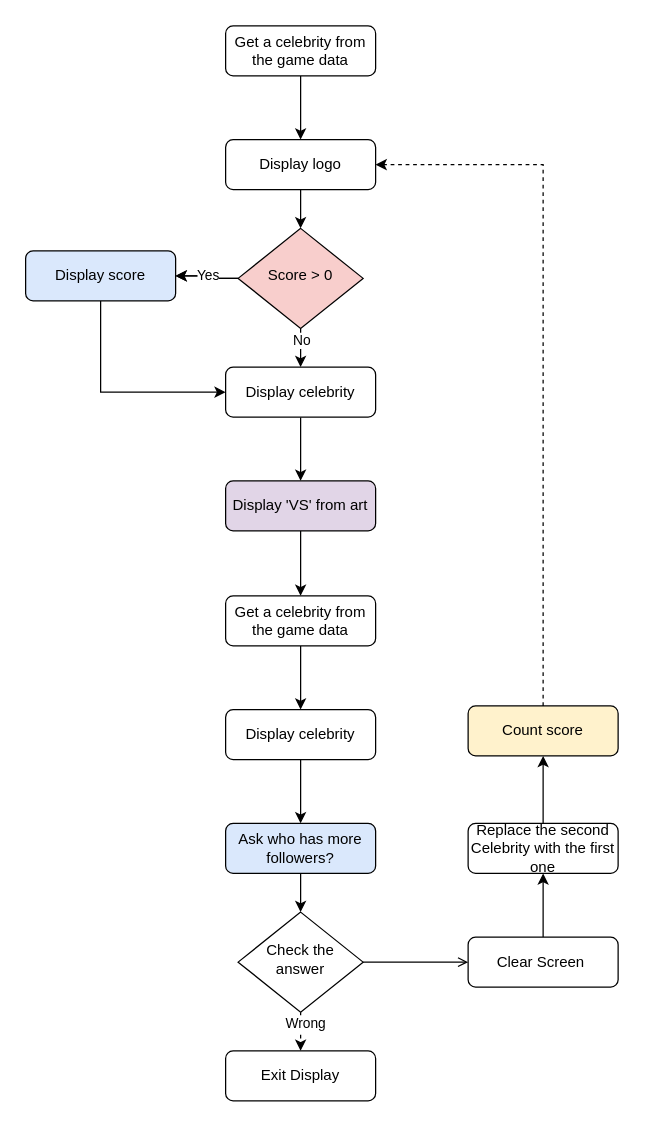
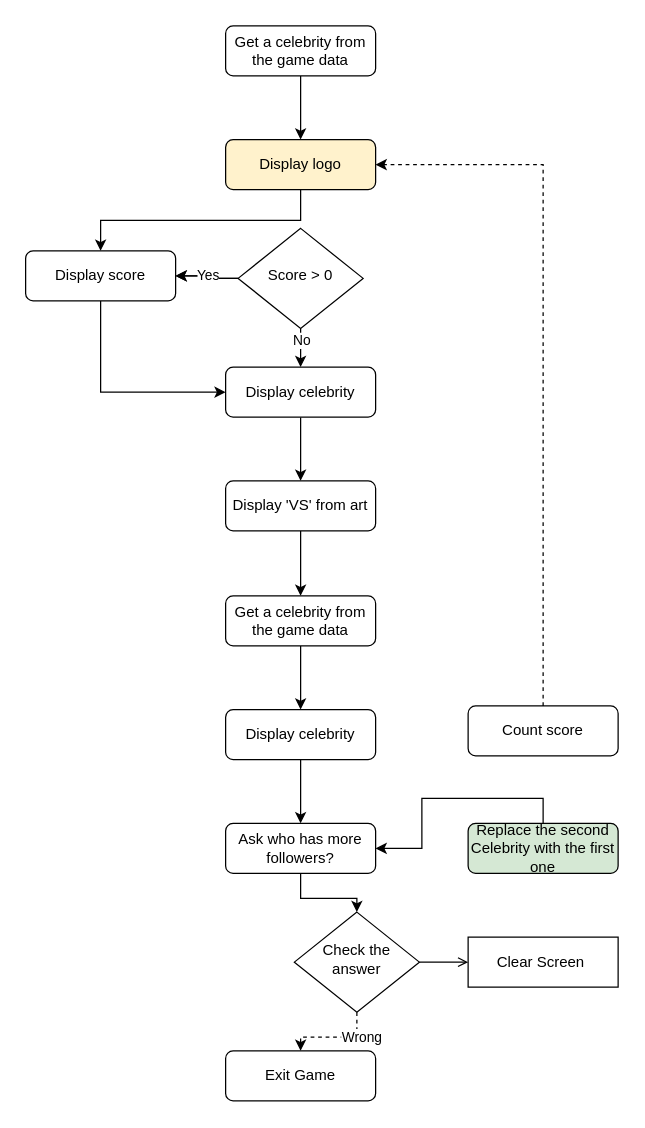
- <mxCell id="10" value="Display logo" style="rounded=1;whiteSpace=wrap;html=1;fontSize=12;glass=0;strokeWidth=1;shadow=0;" parent="1" vertex="1"><mxGeometry x="180" y="111" width="120" height="40" as="geometry" /></mxCell>
+ <mxCell id="10" value="Display logo" style="rounded=1;whiteSpace=wrap;html=1;fontSize=12;glass=0;strokeWidth=1;shadow=0;fillColor=#fff2cc;" parent="1" vertex="1"><mxGeometry x="180" y="111" width="120" height="40" as="geometry" /></mxCell>
- <mxCell id="28" value="" style="edgeStyle=orthogonalEdgeStyle;rounded=0;orthogonalLoop=1;jettySize=auto;html=1;exitX=0.5;exitY=1;exitDx=0;exitDy=0;" edge="1" parent="1" source="10" target="32"><mxGeometry relative="1" as="geometry"><mxPoint x="240" y="130" as="sourcePoint" /><mxPoint x="240" y="250" as="targetPoint" /></mxGeometry></mxCell>
+ <mxCell id="28" value="" style="edgeStyle=orthogonalEdgeStyle;rounded=0;orthogonalLoop=1;jettySize=auto;html=1;exitX=0.5;exitY=1;exitDx=0;exitDy=0;" edge="1" parent="1" source="10" target="34"><mxGeometry relative="1" as="geometry"><mxPoint x="240" y="130" as="sourcePoint" /><mxPoint x="240" y="250" as="targetPoint" /></mxGeometry></mxCell>
- <mxCell id="34" value="Display score" style="rounded=1;whiteSpace=wrap;html=1;fontSize=12;glass=0;strokeWidth=1;shadow=0;fillColor=#dae8fc;" vertex="1" parent="1"><mxGeometry y="200" width="120" height="40" as="geometry" x="20" /></mxCell>
+ <mxCell id="34" value="Display score" style="rounded=1;whiteSpace=wrap;html=1;fontSize=12;glass=0;strokeWidth=1;shadow=0;" vertex="1" parent="1"><mxGeometry y="200" width="120" height="40" as="geometry" x="20" /></mxCell>
- <mxCell id="32" value="Score &amp;gt; 0" style="rhombus;whiteSpace=wrap;html=1;shadow=0;fontFamily=Helvetica;fontSize=12;align=center;strokeWidth=1;spacing=6;spacingTop=-4;fillColor=#f8cecc;" vertex="1" parent="1"><mxGeometry x="190" y="182" width="100" height="80" as="geometry" /></mxCell>
+ <mxCell id="32" value="Score &amp;gt; 0" style="rhombus;whiteSpace=wrap;html=1;shadow=0;fontFamily=Helvetica;fontSize=12;align=center;strokeWidth=1;spacing=6;spacingTop=-4;" vertex="1" parent="1"><mxGeometry x="190" y="182" width="100" height="80" as="geometry" /></mxCell>
- <mxCell id="12" value="Display 'VS' from art" style="rounded=1;whiteSpace=wrap;html=1;fontSize=12;glass=0;strokeWidth=1;shadow=0;fillColor=#e1d5e7;" vertex="1" parent="1"><mxGeometry x="180" y="384" width="120" height="40" as="geometry" /></mxCell>
+ <mxCell id="12" value="Display 'VS' from art" style="rounded=1;whiteSpace=wrap;html=1;fontSize=12;glass=0;strokeWidth=1;shadow=0;" vertex="1" parent="1"><mxGeometry x="180" y="384" width="120" height="40" as="geometry" /></mxCell>
- <mxCell id="27" value="Count score" style="rounded=1;whiteSpace=wrap;html=1;fontSize=12;glass=0;strokeWidth=1;shadow=0;fillColor=#fff2cc;" vertex="1" parent="1"><mxGeometry x="374" y="564" width="120" height="40" as="geometry" /></mxCell>
+ <mxCell id="27" value="Count score" style="rounded=1;whiteSpace=wrap;html=1;fontSize=12;glass=0;strokeWidth=1;shadow=0;" vertex="1" parent="1"><mxGeometry x="374" y="564" width="120" height="40" as="geometry" /></mxCell>
- <mxCell id="24" style="edgeStyle=orthogonalEdgeStyle;rounded=0;orthogonalLoop=1;jettySize=auto;html=1;exitX=0.5;exitY=0;exitDx=0;exitDy=0;entryX=0.5;entryY=1;entryDx=0;entryDy=0;" edge="1" parent="1" source="25" target="27"><mxGeometry relative="1" as="geometry" /></mxCell>
+ <mxCell id="24" style="edgeStyle=orthogonalEdgeStyle;rounded=0;orthogonalLoop=1;jettySize=auto;html=1;exitX=0.5;exitY=0;exitDx=0;exitDy=0;" edge="1" parent="1" source="25" target="20"><mxGeometry relative="1" as="geometry" /></mxCell>
- <mxCell id="20" value="Ask who has more followers?" style="rounded=1;whiteSpace=wrap;html=1;fontSize=12;glass=0;strokeWidth=1;shadow=0;fillColor=#dae8fc;" vertex="1" parent="1"><mxGeometry x="180" y="658" width="120" height="40" as="geometry" /></mxCell>
+ <mxCell id="20" value="Ask who has more followers?" style="rounded=1;whiteSpace=wrap;html=1;fontSize=12;glass=0;strokeWidth=1;shadow=0;" vertex="1" parent="1"><mxGeometry x="180" y="658" width="120" height="40" as="geometry" /></mxCell>
- <mxCell id="25" value="Replace the second Celebrity with the first one" style="rounded=1;whiteSpace=wrap;html=1;fontSize=12;glass=0;strokeWidth=1;shadow=0;" vertex="1" parent="1"><mxGeometry x="374" y="658" width="120" height="40" as="geometry" /></mxCell>
+ <mxCell id="25" value="Replace the second Celebrity with the first one" style="rounded=1;whiteSpace=wrap;html=1;fontSize=12;glass=0;strokeWidth=1;shadow=0;fillColor=#d5e8d4;" vertex="1" parent="1"><mxGeometry x="374" y="658" width="120" height="40" as="geometry" /></mxCell>
- <mxCell id="22" style="edgeStyle=orthogonalEdgeStyle;rounded=0;orthogonalLoop=1;jettySize=auto;html=1;exitX=0.5;exitY=0;exitDx=0;exitDy=0;entryX=0.5;entryY=1;entryDx=0;entryDy=0;" edge="1" parent="1" source="23" target="25"><mxGeometry relative="1" as="geometry" /></mxCell>
- <mxCell id="7" value="Check the answer" style="rhombus;whiteSpace=wrap;html=1;shadow=0;fontFamily=Helvetica;fontSize=12;align=center;strokeWidth=1;spacing=6;spacingTop=-4;" parent="1" vertex="1"><mxGeometry x="190" y="729" width="100" height="80" as="geometry" /></mxCell>
+ <mxCell id="7" value="Check the answer" style="rhombus;whiteSpace=wrap;html=1;shadow=0;fontFamily=Helvetica;fontSize=12;align=center;strokeWidth=1;spacing=6;spacingTop=-4;" parent="1" vertex="1"><mxGeometry x="235" y="729" width="100" height="80" as="geometry" /></mxCell>
- <mxCell id="23" value="Clear Screen&amp;nbsp;" style="rounded=1;whiteSpace=wrap;html=1;fontSize=12;glass=0;strokeWidth=1;shadow=0;" vertex="1" parent="1"><mxGeometry x="374" y="749" width="120" height="40" as="geometry" /></mxCell>
+ <mxCell id="23" value="Clear Screen&amp;nbsp;" style="whiteSpace=wrap;html=1;fontSize=12;glass=0;strokeWidth=1;shadow=0;rounded=0;" vertex="1" parent="1"><mxGeometry x="374" y="749" width="120" height="40" as="geometry" /></mxCell>
- <mxCell id="21" value="Exit Display" style="rounded=1;whiteSpace=wrap;html=1;fontSize=12;glass=0;strokeWidth=1;shadow=0;" vertex="1" parent="1"><mxGeometry x="180" y="840" width="120" height="40" as="geometry" /></mxCell>
+ <mxCell id="21" value="Exit Game" style="rounded=1;whiteSpace=wrap;html=1;fontSize=12;glass=0;strokeWidth=1;shadow=0;" vertex="1" parent="1"><mxGeometry x="180" y="840" width="120" height="40" as="geometry" /></mxCell>
